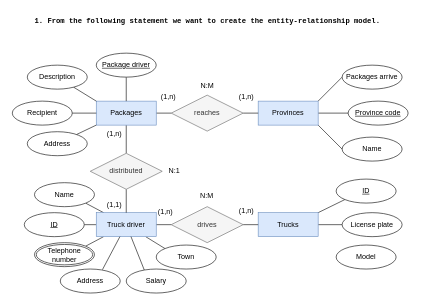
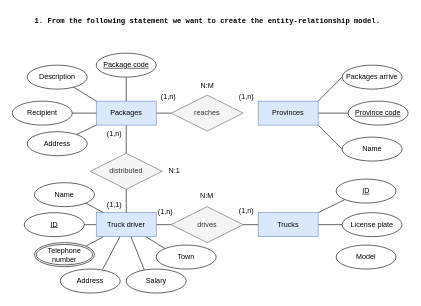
- <mxCell id="26" value="Package driver" style="ellipse;whiteSpace=wrap;html=1;align=center;fontStyle=4;" parent="1" vertex="1"><mxGeometry x="160" y="88" width="100" height="40" as="geometry" /></mxCell>
+ <mxCell id="26" value="Package code" style="ellipse;whiteSpace=wrap;html=1;align=center;fontStyle=4;" parent="1" vertex="1"><mxGeometry x="160" y="88" width="100" height="40" as="geometry" /></mxCell>
- <mxCell id="19" value="" style="rounded=0;orthogonalLoop=1;jettySize=auto;html=1;endArrow=none;endFill=0;" parent="1" source="20" target="9" edge="1"><mxGeometry relative="1" as="geometry" /></mxCell>
